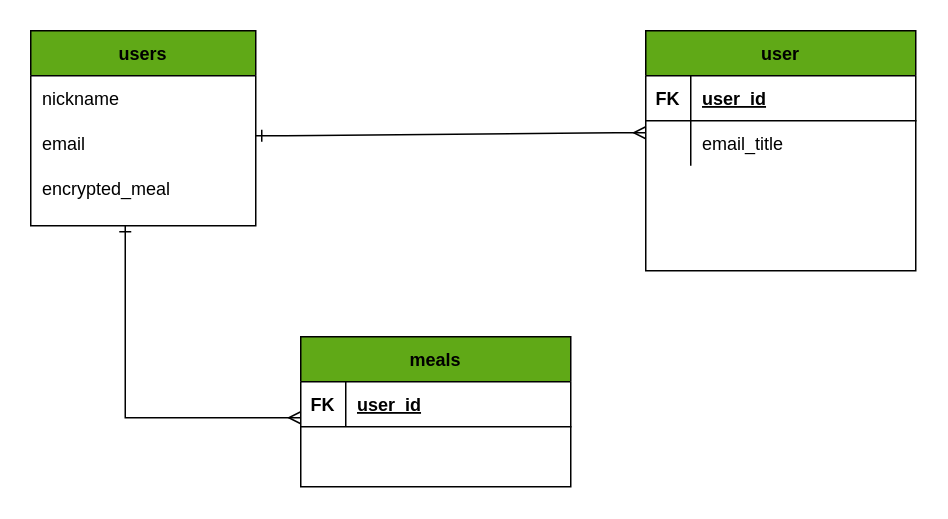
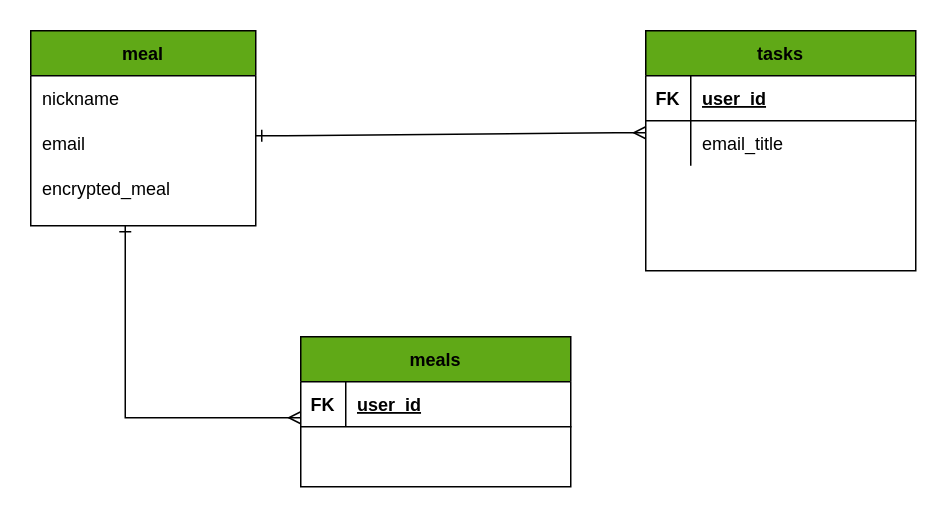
- <mxCell id="2" value="users" style="shape=table;startSize=30;container=1;collapsible=1;childLayout=tableLayout;fixedRows=1;rowLines=0;fontStyle=1;align=center;resizeLast=1;labelBackgroundColor=none;labelBorderColor=none;fillColor=#60a917;fontColor=#000000;strokeColor=#000000;swimlaneFillColor=#FFFFFF;" parent="1" vertex="1"><mxGeometry x="20" y="20" width="150" height="130" as="geometry"><mxRectangle x="30" y="210" width="60" height="30" as="alternateBounds" /></mxGeometry></mxCell>
+ <mxCell id="2" value="meal" style="shape=table;startSize=30;container=1;collapsible=1;childLayout=tableLayout;fixedRows=1;rowLines=0;fontStyle=1;align=center;resizeLast=1;labelBackgroundColor=none;labelBorderColor=none;fillColor=#60a917;fontColor=#000000;strokeColor=#000000;swimlaneFillColor=#FFFFFF;" parent="1" vertex="1"><mxGeometry x="20" y="20" width="150" height="130" as="geometry"><mxRectangle x="30" y="210" width="60" height="30" as="alternateBounds" /></mxGeometry></mxCell>
- <mxCell id="9" value="user" style="shape=table;startSize=30;container=1;collapsible=1;childLayout=tableLayout;fixedRows=1;rowLines=0;fontStyle=1;align=center;resizeLast=1;labelBackgroundColor=none;labelBorderColor=none;fontColor=#000000;strokeColor=#000000;strokeWidth=1;fillColor=#60a917;swimlaneFillColor=#FFFFFF;" parent="1" vertex="1"><mxGeometry x="430" y="20" width="180" height="160" as="geometry" /></mxCell>
+ <mxCell id="9" value="tasks" style="shape=table;startSize=30;container=1;collapsible=1;childLayout=tableLayout;fixedRows=1;rowLines=0;fontStyle=1;align=center;resizeLast=1;labelBackgroundColor=none;labelBorderColor=none;fontColor=#000000;strokeColor=#000000;strokeWidth=1;fillColor=#60a917;swimlaneFillColor=#FFFFFF;" parent="1" vertex="1"><mxGeometry x="430" y="20" width="180" height="160" as="geometry" /></mxCell>
